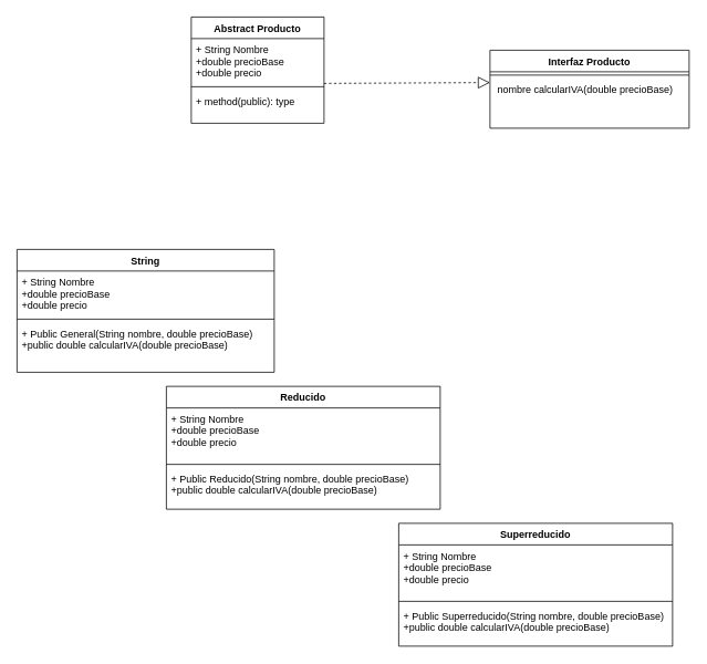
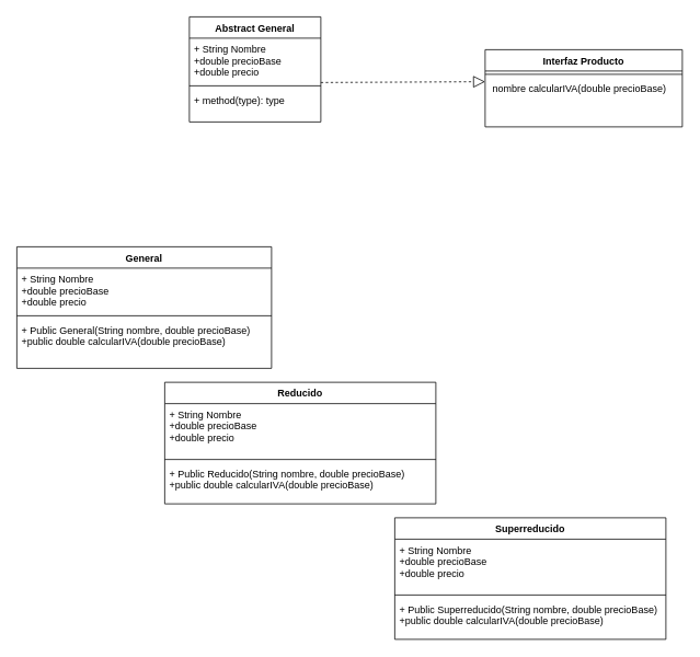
- <mxCell id="2" value="Abstract Producto" style="swimlane;fontStyle=1;align=center;verticalAlign=top;childLayout=stackLayout;horizontal=1;startSize=26;horizontalStack=0;resizeParent=1;resizeParentMax=0;resizeLast=0;collapsible=1;marginBottom=0;" vertex="1" parent="1"><mxGeometry x="230" y="20" width="160" height="128" as="geometry" /></mxCell>
+ <mxCell id="2" value="Abstract General" style="swimlane;fontStyle=1;align=center;verticalAlign=top;childLayout=stackLayout;horizontal=1;startSize=26;horizontalStack=0;resizeParent=1;resizeParentMax=0;resizeLast=0;collapsible=1;marginBottom=0;" vertex="1" parent="1"><mxGeometry x="230" y="20" width="160" height="128" as="geometry" /></mxCell>
- <mxCell id="5" value="+ method(public): type" style="text;strokeColor=none;fillColor=none;align=left;verticalAlign=top;spacingLeft=4;spacingRight=4;overflow=hidden;rotatable=0;points=[[0,0.5],[1,0.5]];portConstraint=eastwest;" vertex="1" parent="2"><mxGeometry y="88" width="160" height="40" as="geometry" /></mxCell>
+ <mxCell id="5" value="+ method(type): type" style="text;strokeColor=none;fillColor=none;align=left;verticalAlign=top;spacingLeft=4;spacingRight=4;overflow=hidden;rotatable=0;points=[[0,0.5],[1,0.5]];portConstraint=eastwest;" vertex="1" parent="2"><mxGeometry y="88" width="160" height="40" as="geometry" /></mxCell>
- <mxCell id="6" value="String" style="swimlane;fontStyle=1;align=center;verticalAlign=top;childLayout=stackLayout;horizontal=1;startSize=26;horizontalStack=0;resizeParent=1;resizeParentMax=0;resizeLast=0;collapsible=1;marginBottom=0;" vertex="1" parent="1"><mxGeometry x="20" y="300" width="310" height="148" as="geometry" /></mxCell>
+ <mxCell id="6" value="General" style="swimlane;fontStyle=1;align=center;verticalAlign=top;childLayout=stackLayout;horizontal=1;startSize=26;horizontalStack=0;resizeParent=1;resizeParentMax=0;resizeLast=0;collapsible=1;marginBottom=0;" vertex="1" parent="1"><mxGeometry x="20" y="300" width="310" height="148" as="geometry" /></mxCell>
